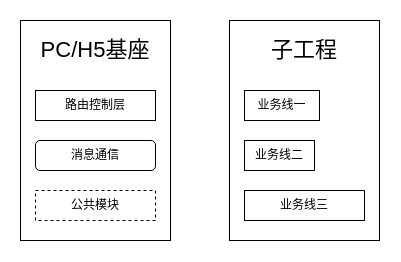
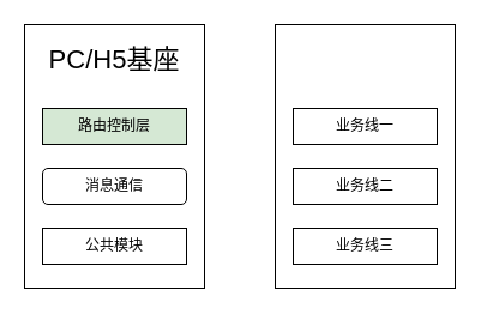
- <mxCell id="11" value="子工程" style="text;html=1;strokeColor=none;fillColor=none;align=center;verticalAlign=middle;whiteSpace=wrap;rounded=0;fontSize=22;" vertex="1" parent="1"><mxGeometry x="239" y="40" width="130" height="20" as="geometry" /></mxCell>
- <mxCell id="3" value="路由控制层" style="rounded=0;whiteSpace=wrap;html=1;" vertex="1" parent="1"><mxGeometry x="35" y="90" width="120" height="30" as="geometry" /></mxCell>
+ <mxCell id="3" value="路由控制层" style="rounded=0;whiteSpace=wrap;html=1;fillColor=#d5e8d4;" vertex="1" parent="1"><mxGeometry x="35" y="90" width="120" height="30" as="geometry" /></mxCell>
- <mxCell id="8" value="业务线一" style="rounded=0;whiteSpace=wrap;html=1;" vertex="1" parent="1"><mxGeometry x="244" y="90" width="75" height="30" as="geometry" /></mxCell>
+ <mxCell id="8" value="业务线一" style="rounded=0;whiteSpace=wrap;html=1;" vertex="1" parent="1"><mxGeometry x="244" y="90" width="120" height="30" as="geometry" /></mxCell>
- <mxCell id="9" value="业务线二" style="rounded=0;whiteSpace=wrap;html=1;" vertex="1" parent="1"><mxGeometry x="244" y="140" width="70" height="30" as="geometry" /></mxCell>
+ <mxCell id="9" value="业务线二" style="rounded=0;whiteSpace=wrap;html=1;" vertex="1" parent="1"><mxGeometry x="244" y="140" width="120" height="30" as="geometry" /></mxCell>
- <mxCell id="5" value="公共模块" style="rounded=0;whiteSpace=wrap;html=1;dashed=1;" vertex="1" parent="1"><mxGeometry x="35" y="190" width="120" height="30" as="geometry" /></mxCell>
+ <mxCell id="5" value="公共模块" style="rounded=0;whiteSpace=wrap;html=1;" vertex="1" parent="1"><mxGeometry x="35" y="190" width="120" height="30" as="geometry" /></mxCell>
